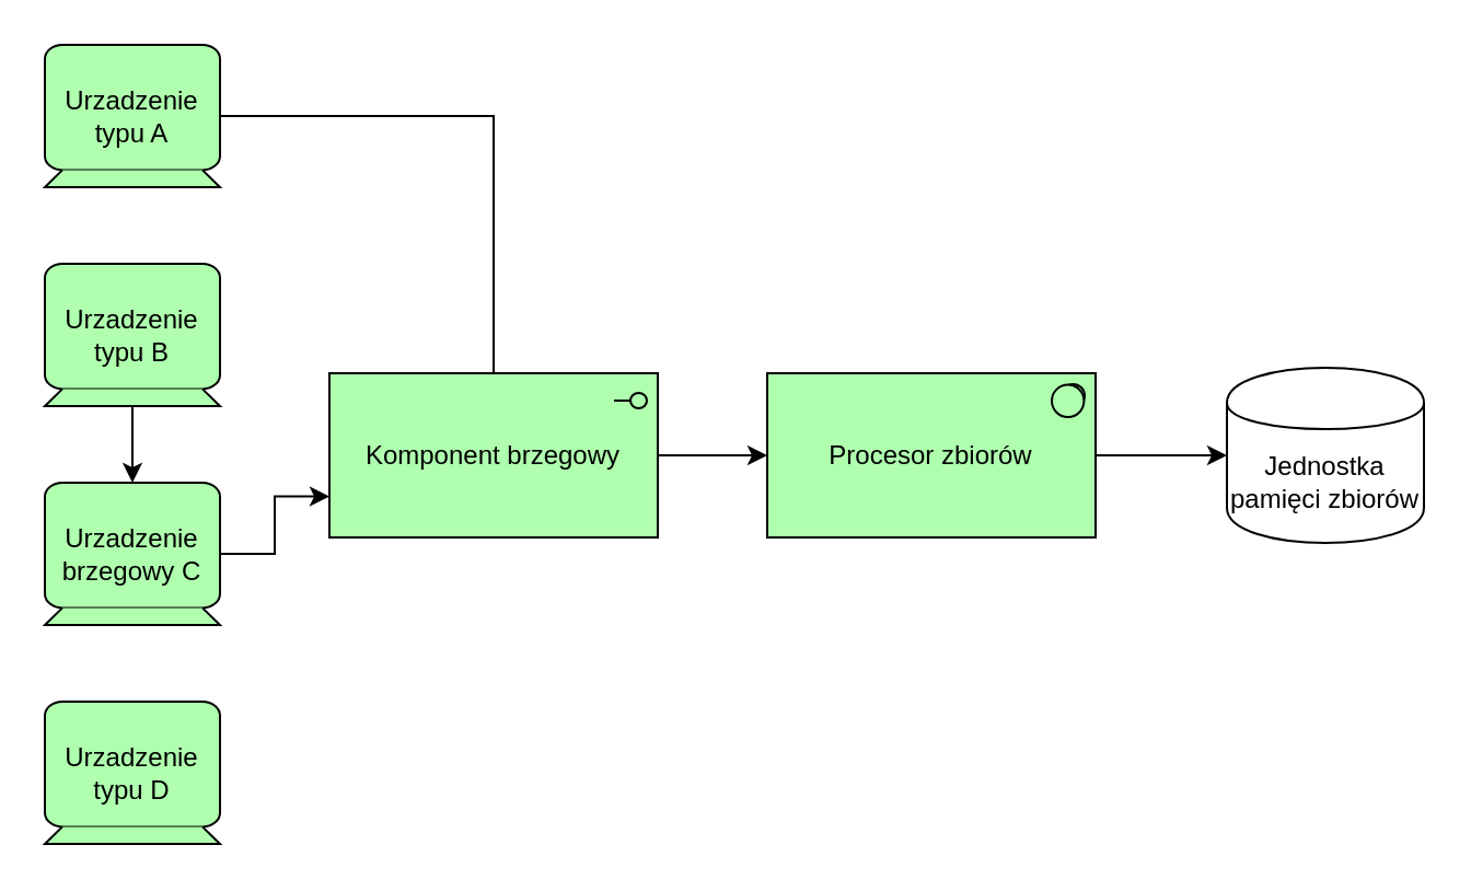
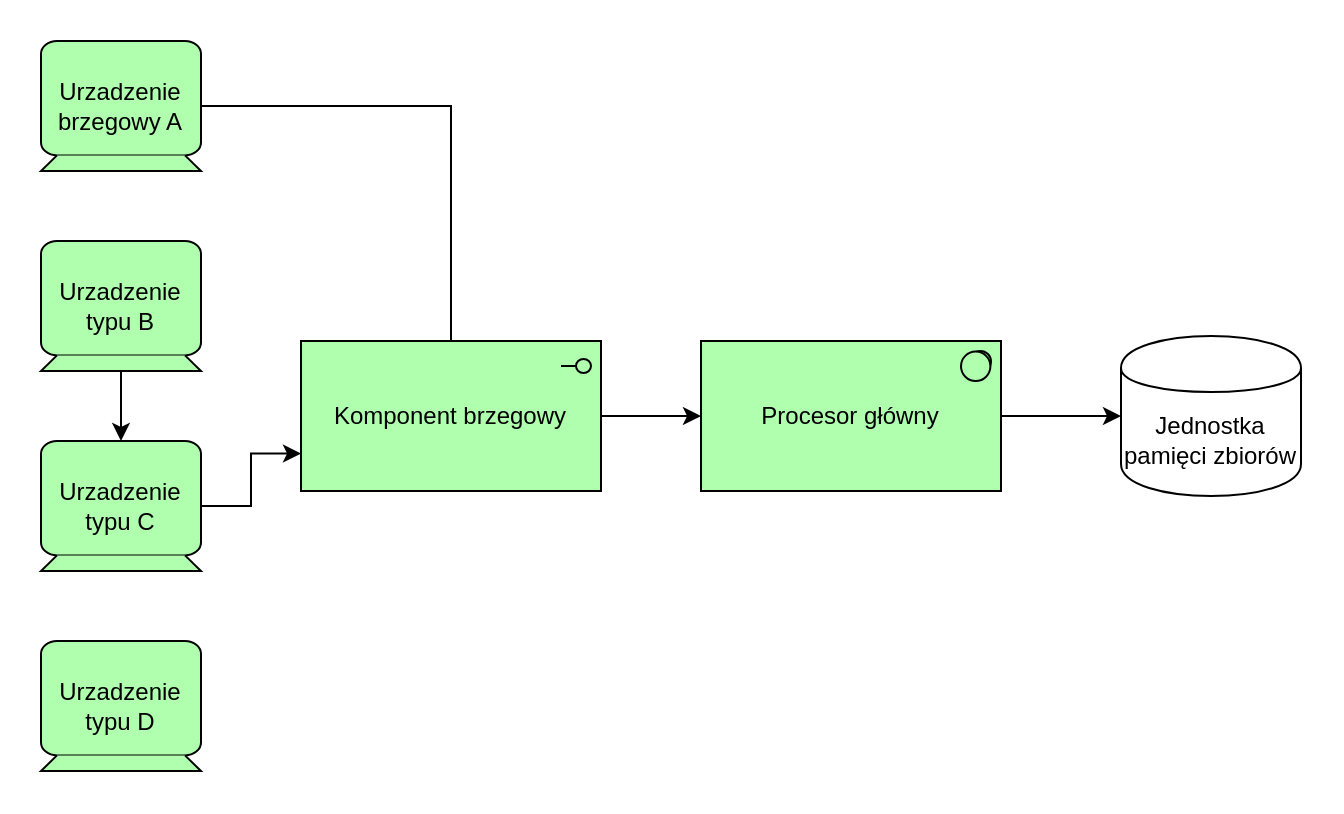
- <mxCell id="3" value="&lt;span style=&quot;white-space: normal&quot;&gt;Urzadzenie typu A&lt;/span&gt;" style="html=1;outlineConnect=0;whiteSpace=wrap;fillColor=#AFFFAF;strokeColor=#000000;shape=mxgraph.archimate3.device;" vertex="1" parent="1"><mxGeometry x="20" y="20" width="80" height="65" as="geometry" /></mxCell>
+ <mxCell id="3" value="&lt;span style=&quot;white-space: normal&quot;&gt;Urzadzenie brzegowy A&lt;/span&gt;" style="html=1;outlineConnect=0;whiteSpace=wrap;fillColor=#AFFFAF;strokeColor=#000000;shape=mxgraph.archimate3.device;" vertex="1" parent="1"><mxGeometry x="20" y="20" width="80" height="65" as="geometry" /></mxCell>
- <mxCell id="12" value="Procesor zbiorów" style="html=1;outlineConnect=0;whiteSpace=wrap;fillColor=#AFFFAF;strokeColor=#000000;shape=mxgraph.archimate3.application;appType=sysSw;archiType=square;" vertex="1" parent="1"><mxGeometry x="350" y="170" width="150" height="75" as="geometry" /></mxCell>
+ <mxCell id="12" value="Procesor główny" style="html=1;outlineConnect=0;whiteSpace=wrap;fillColor=#AFFFAF;strokeColor=#000000;shape=mxgraph.archimate3.application;appType=sysSw;archiType=square;" vertex="1" parent="1"><mxGeometry x="350" y="170" width="150" height="75" as="geometry" /></mxCell>
- <mxCell id="7" value="&lt;span style=&quot;white-space: normal&quot;&gt;Urzadzenie brzegowy C&lt;/span&gt;" style="html=1;outlineConnect=0;whiteSpace=wrap;fillColor=#AFFFAF;strokeColor=#000000;shape=mxgraph.archimate3.device;" vertex="1" parent="1"><mxGeometry x="20" y="220" width="80" height="65" as="geometry" /></mxCell>
+ <mxCell id="7" value="&lt;span style=&quot;white-space: normal&quot;&gt;Urzadzenie typu C&lt;/span&gt;" style="html=1;outlineConnect=0;whiteSpace=wrap;fillColor=#AFFFAF;strokeColor=#000000;shape=mxgraph.archimate3.device;" vertex="1" parent="1"><mxGeometry x="20" y="220" width="80" height="65" as="geometry" /></mxCell>
